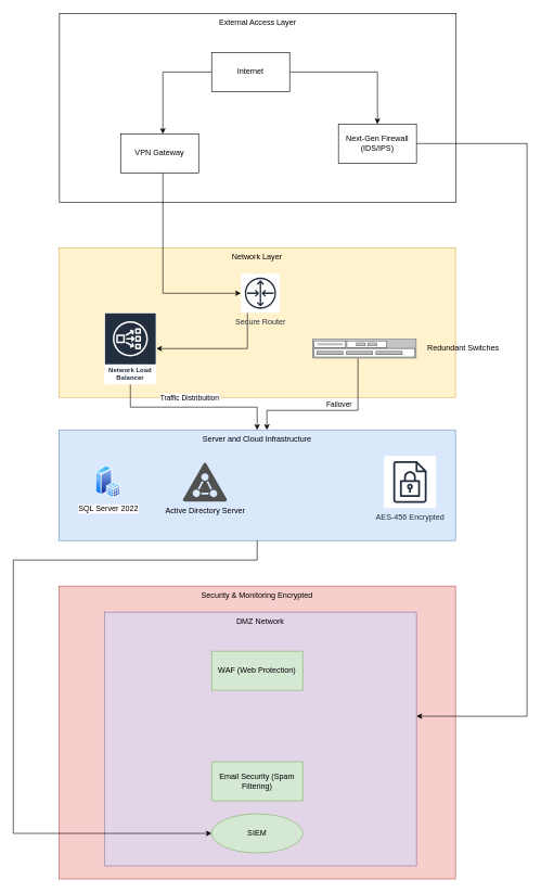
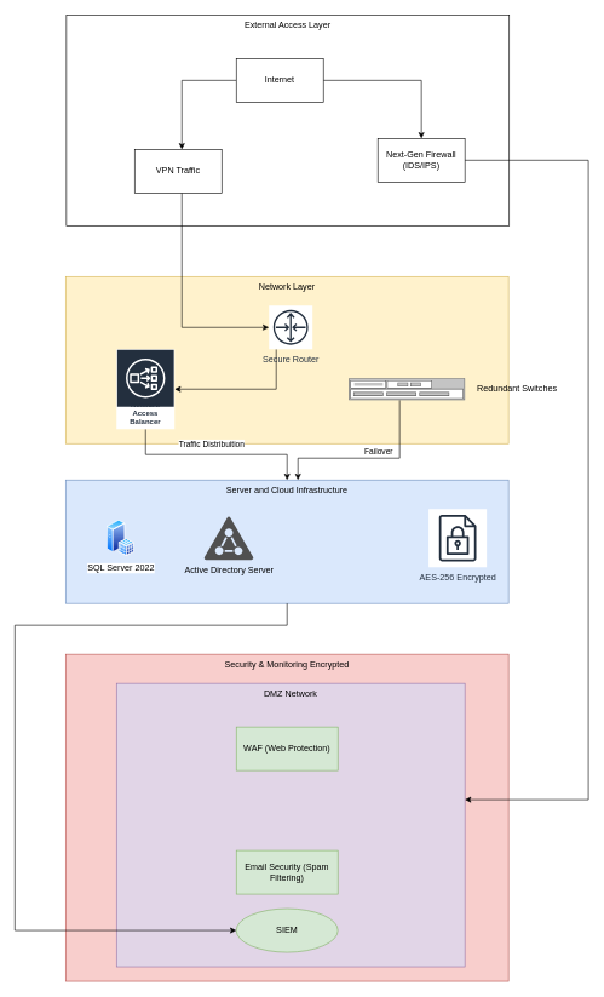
- <mxCell id="6" value="VPN Gateway" style="rounded=0;whiteSpace=wrap;html=1;" vertex="1" parent="1"><mxGeometry x="185" y="205" width="120" height="60" as="geometry" /></mxCell>
+ <mxCell id="6" value="VPN Traffic" style="rounded=0;whiteSpace=wrap;html=1;" vertex="1" parent="1"><mxGeometry x="185" y="205" width="120" height="60" as="geometry" /></mxCell>
- <mxCell id="15" value="Network Load Balancer" style="sketch=0;outlineConnect=0;fontColor=#232F3E;gradientColor=none;strokeColor=#ffffff;fillColor=#232F3E;dashed=0;verticalLabelPosition=middle;verticalAlign=bottom;align=center;html=1;whiteSpace=wrap;fontSize=10;fontStyle=1;spacing=3;shape=mxgraph.aws4.productIcon;prIcon=mxgraph.aws4.network_load_balancer;" vertex="1" parent="1"><mxGeometry x="160" y="480" width="80" height="110" as="geometry" /></mxCell>
+ <mxCell id="15" value="Network Access Balancer" style="sketch=0;outlineConnect=0;fontColor=#232F3E;gradientColor=none;strokeColor=#ffffff;fillColor=#232F3E;dashed=0;verticalLabelPosition=middle;verticalAlign=bottom;align=center;html=1;whiteSpace=wrap;fontSize=10;fontStyle=1;spacing=3;shape=mxgraph.aws4.productIcon;prIcon=mxgraph.aws4.network_load_balancer;" vertex="1" parent="1"><mxGeometry x="160" y="480" width="80" height="110" as="geometry" /></mxCell>
- <mxCell id="18" value="AES-456 Encrypted" style="sketch=0;outlineConnect=0;fontColor=#232F3E;gradientColor=none;strokeColor=#232F3E;fillColor=#ffffff;dashed=0;verticalLabelPosition=bottom;verticalAlign=top;align=center;html=1;fontSize=12;fontStyle=0;aspect=fixed;shape=mxgraph.aws4.resourceIcon;resIcon=mxgraph.aws4.encrypted_data;" vertex="1" parent="1"><mxGeometry x="590" y="700" width="80" height="80" as="geometry" /></mxCell>
+ <mxCell id="18" value="AES-256 Encrypted" style="sketch=0;outlineConnect=0;fontColor=#232F3E;gradientColor=none;strokeColor=#232F3E;fillColor=#ffffff;dashed=0;verticalLabelPosition=bottom;verticalAlign=top;align=center;html=1;fontSize=12;fontStyle=0;aspect=fixed;shape=mxgraph.aws4.resourceIcon;resIcon=mxgraph.aws4.encrypted_data;" vertex="1" parent="1"><mxGeometry x="590" y="700" width="80" height="80" as="geometry" /></mxCell>
